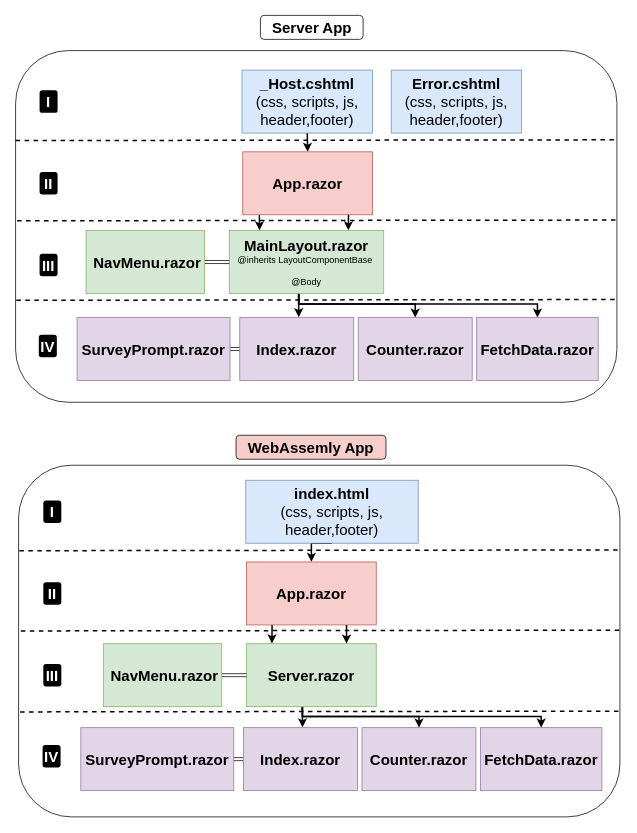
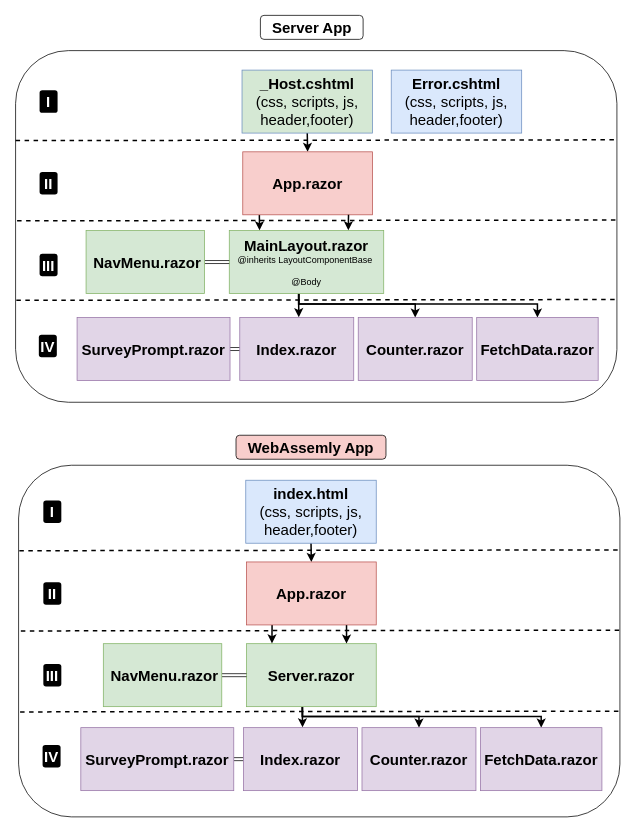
- <mxCell id="3" value="&lt;font style=&quot;font-size: 20px;&quot;&gt;&lt;b&gt;_Host.cshtml&lt;/b&gt;&lt;br&gt;(css, scripts, js, header,footer)&lt;br&gt;&lt;/font&gt;" style="rounded=0;whiteSpace=wrap;html=1;fillColor=#dae8fc;strokeColor=#6c8ebf;" parent="1" vertex="1"><mxGeometry x="322" y="93" width="174" height="84" as="geometry" /></mxCell>
+ <mxCell id="3" value="&lt;font style=&quot;font-size: 20px;&quot;&gt;&lt;b&gt;_Host.cshtml&lt;/b&gt;&lt;br&gt;(css, scripts, js, header,footer)&lt;br&gt;&lt;/font&gt;" style="rounded=0;whiteSpace=wrap;html=1;fillColor=#d5e8d4;strokeColor=#6c8ebf;" parent="1" vertex="1"><mxGeometry x="322" y="93" width="174" height="84" as="geometry" /></mxCell>
- <mxCell id="28" value="&lt;font style=&quot;font-size: 20px;&quot;&gt;&lt;b&gt;index.html&lt;/b&gt;&lt;br&gt;(css, scripts, js, header,footer)&lt;br&gt;&lt;/font&gt;" style="rounded=0;whiteSpace=wrap;html=1;fillColor=#dae8fc;strokeColor=#6c8ebf;" parent="1" vertex="1"><mxGeometry x="327" y="640" width="230" height="84" as="geometry" /></mxCell>
+ <mxCell id="28" value="&lt;font style=&quot;font-size: 20px;&quot;&gt;&lt;b&gt;index.html&lt;/b&gt;&lt;br&gt;(css, scripts, js, header,footer)&lt;br&gt;&lt;/font&gt;" style="rounded=0;whiteSpace=wrap;html=1;fillColor=#dae8fc;strokeColor=#6c8ebf;" parent="1" vertex="1"><mxGeometry x="327" y="640" width="174" height="84" as="geometry" /></mxCell>
